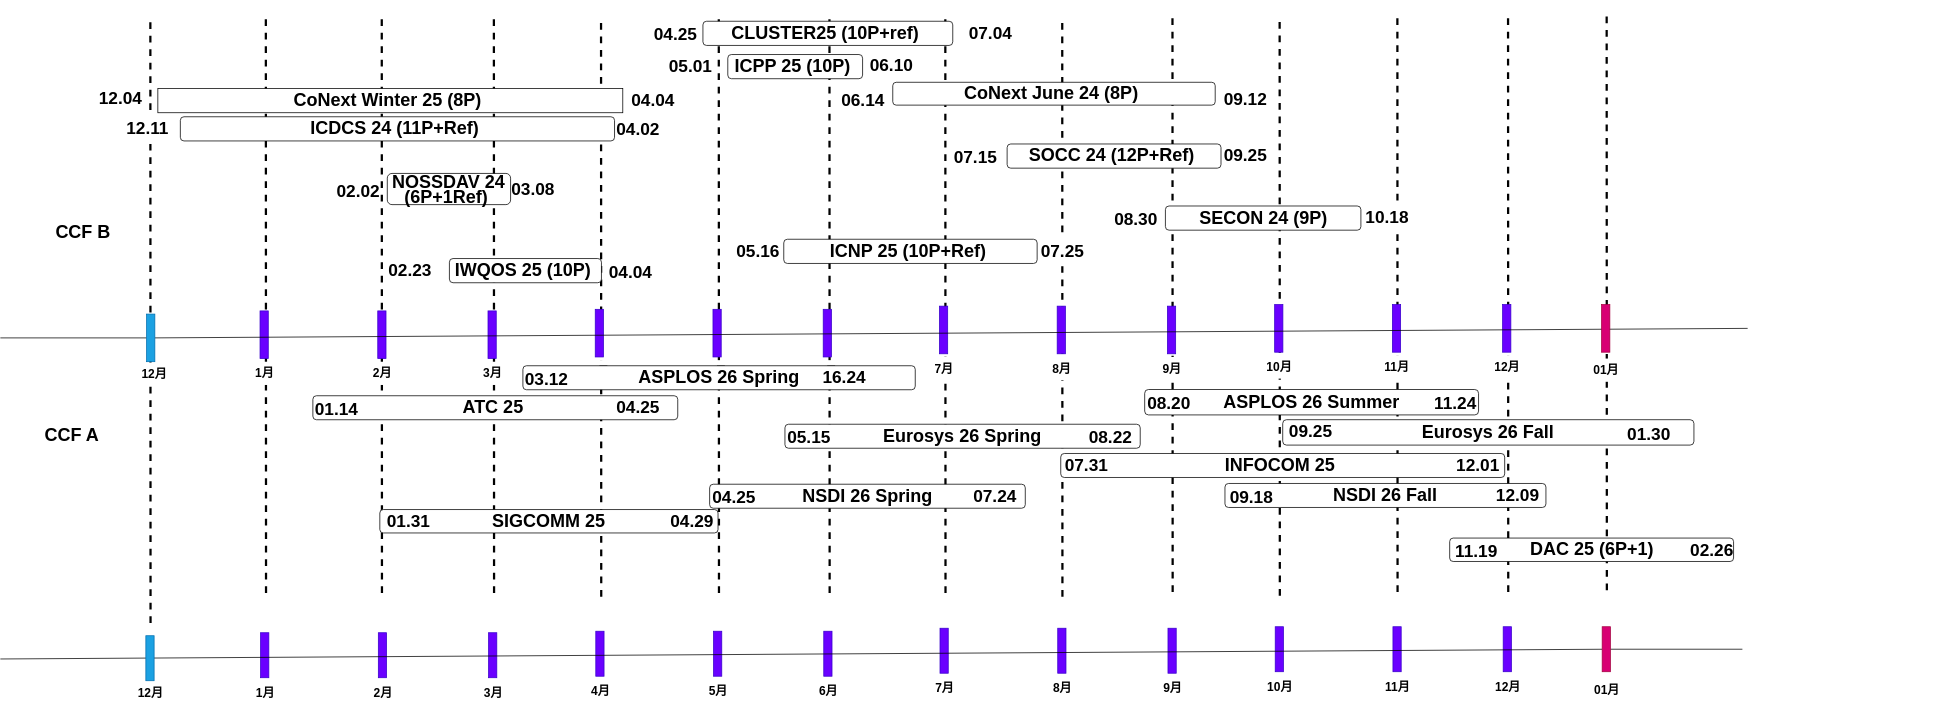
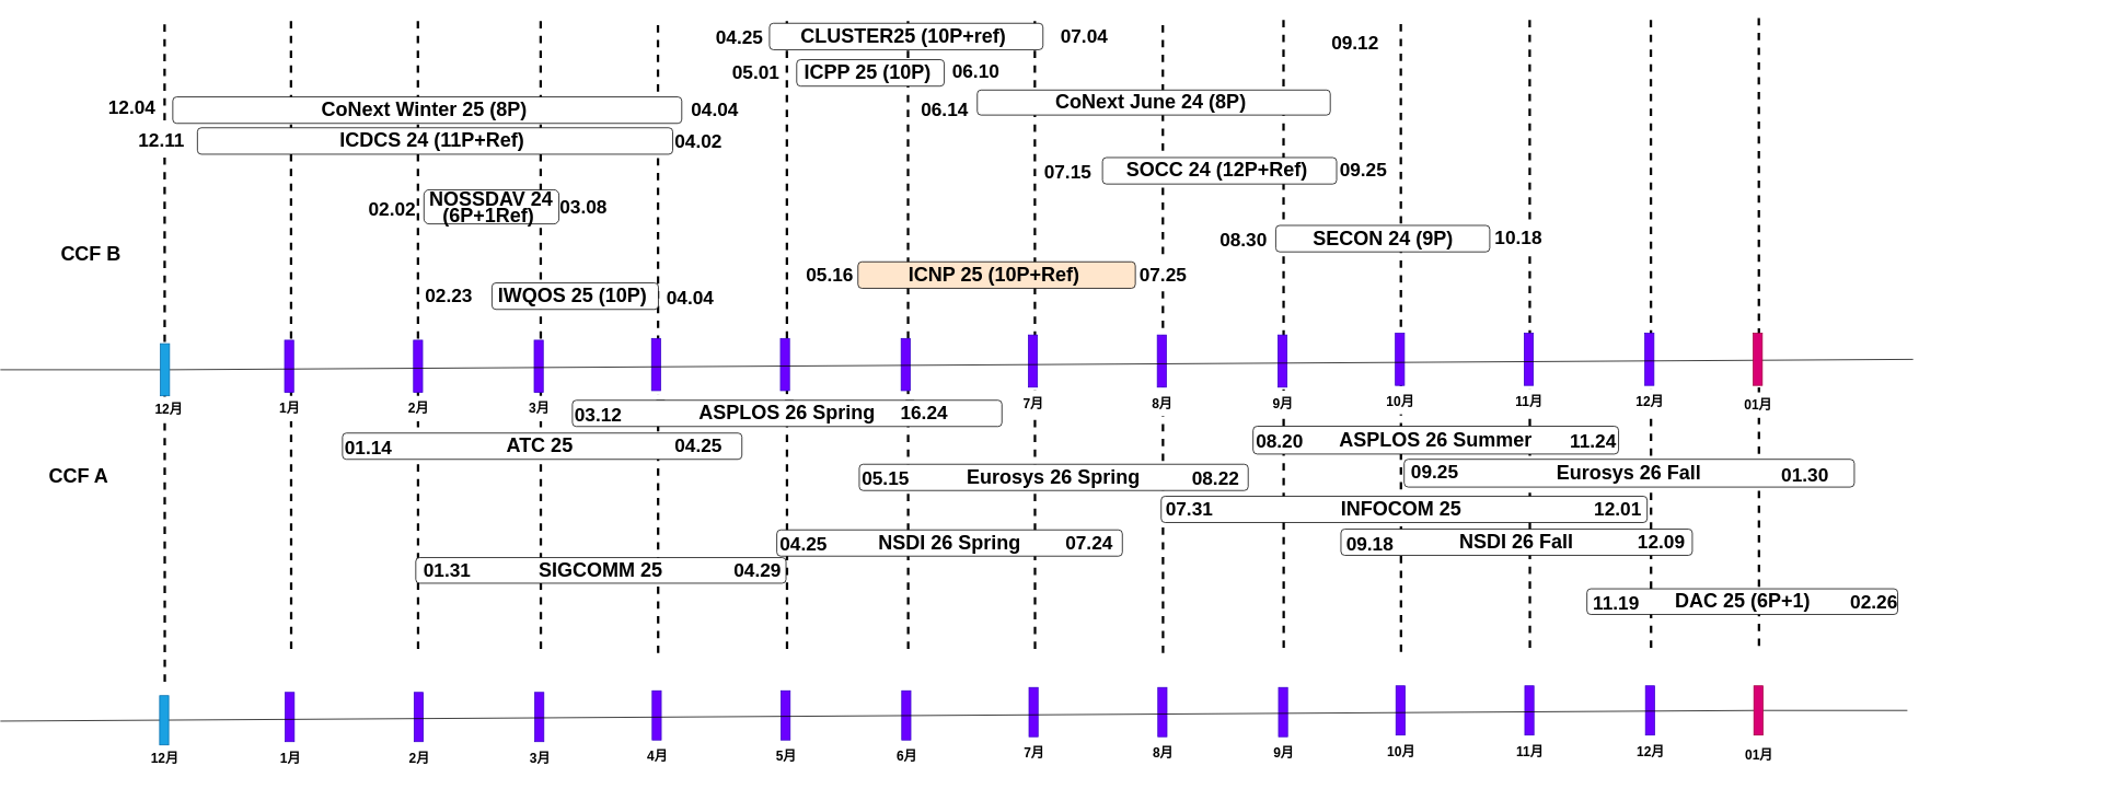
- <mxCell id="68" value="CoNext Winter 25 (8P)&amp;nbsp;" style="whiteSpace=wrap;html=1;fontStyle=1;fontSize=24;rounded=0;" parent="2" vertex="1"><mxGeometry x="10" y="97.35" width="620" height="32.262" as="geometry" /></mxCell>
+ <mxCell id="68" value="CoNext Winter 25 (8P)&amp;nbsp;" style="rounded=1;whiteSpace=wrap;html=1;fontStyle=1;fontSize=24;" parent="2" vertex="1"><mxGeometry x="10" y="97.35" width="620" height="32.262" as="geometry" /></mxCell>
- <mxCell id="71" value="09.12" style="text;html=1;align=center;verticalAlign=middle;resizable=0;points=[];autosize=1;strokeColor=none;fillColor=none;fontSize=23;fontStyle=1" parent="2" vertex="1"><mxGeometry x="1420.001" y="92.305" width="80" height="40" as="geometry" /></mxCell>
+ <mxCell id="71" value="09.12" style="text;html=1;align=center;verticalAlign=middle;resizable=0;points=[];autosize=1;strokeColor=none;fillColor=none;fontSize=23;fontStyle=1" parent="2" vertex="1"><mxGeometry x="1410.001" y="12.305" width="80" height="40" as="geometry" /></mxCell>
- <mxCell id="54" value="ICNP 25 (10P+Ref)&amp;nbsp;" style="rounded=1;whiteSpace=wrap;html=1;fontStyle=1;fontSize=24;" parent="53" vertex="1"><mxGeometry x="4.654" y="4.034" width="337.899" height="32.268" as="geometry" /></mxCell>
+ <mxCell id="54" value="ICNP 25 (10P+Ref)&amp;nbsp;" style="rounded=1;whiteSpace=wrap;html=1;fontStyle=1;fontSize=24;fillColor=#ffe6cc;" parent="53" vertex="1"><mxGeometry x="4.654" y="4.034" width="337.899" height="32.268" as="geometry" /></mxCell>
